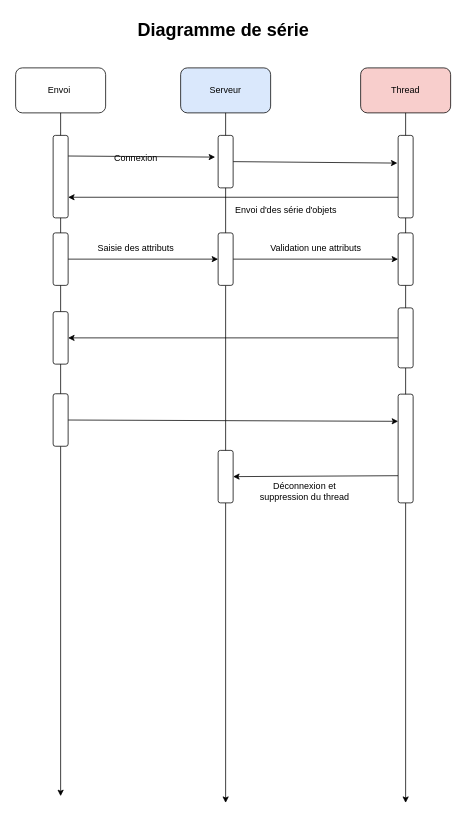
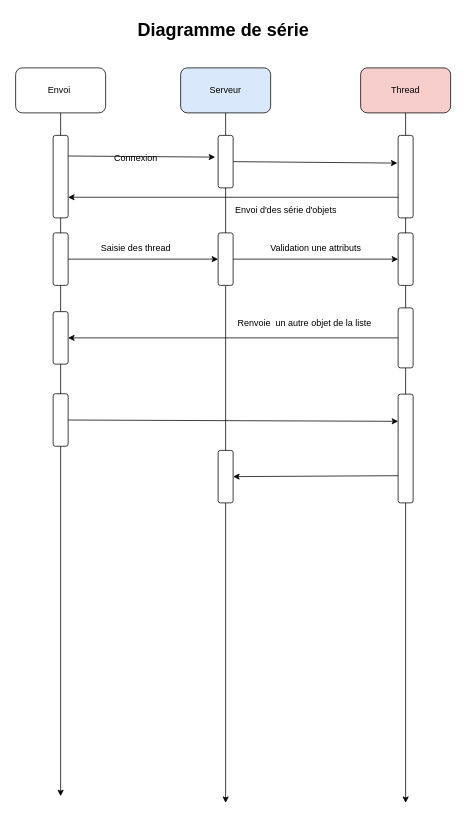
- <mxCell id="32" value="Saisie des attributs" style="text;html=1;align=center;verticalAlign=middle;resizable=0;points=[];autosize=1;strokeColor=none;fillColor=none;" parent="1" vertex="1"><mxGeometry x="120" y="320" width="120" height="20" as="geometry" /></mxCell>
+ <mxCell id="32" value="Saisie des thread" style="text;html=1;align=center;verticalAlign=middle;resizable=0;points=[];autosize=1;strokeColor=none;fillColor=none;" parent="1" vertex="1"><mxGeometry x="120" y="320" width="120" height="20" as="geometry" /></mxCell>
+ <mxCell id="34" value="Renvoie&amp;nbsp; un autre objet de la liste" style="text;html=1;align=center;verticalAlign=middle;resizable=0;points=[];autosize=1;strokeColor=none;fillColor=none;" parent="1" vertex="1"><mxGeometry x="310" y="420" width="190" height="20" as="geometry" /></mxCell>
- <mxCell id="42" value="Déconnexion et &lt;br&gt;suppression du thread" style="text;html=1;align=center;verticalAlign=middle;resizable=0;points=[];autosize=1;strokeColor=none;fillColor=none;" parent="1" vertex="1"><mxGeometry x="340" y="640" width="130" height="30" as="geometry" /></mxCell>
